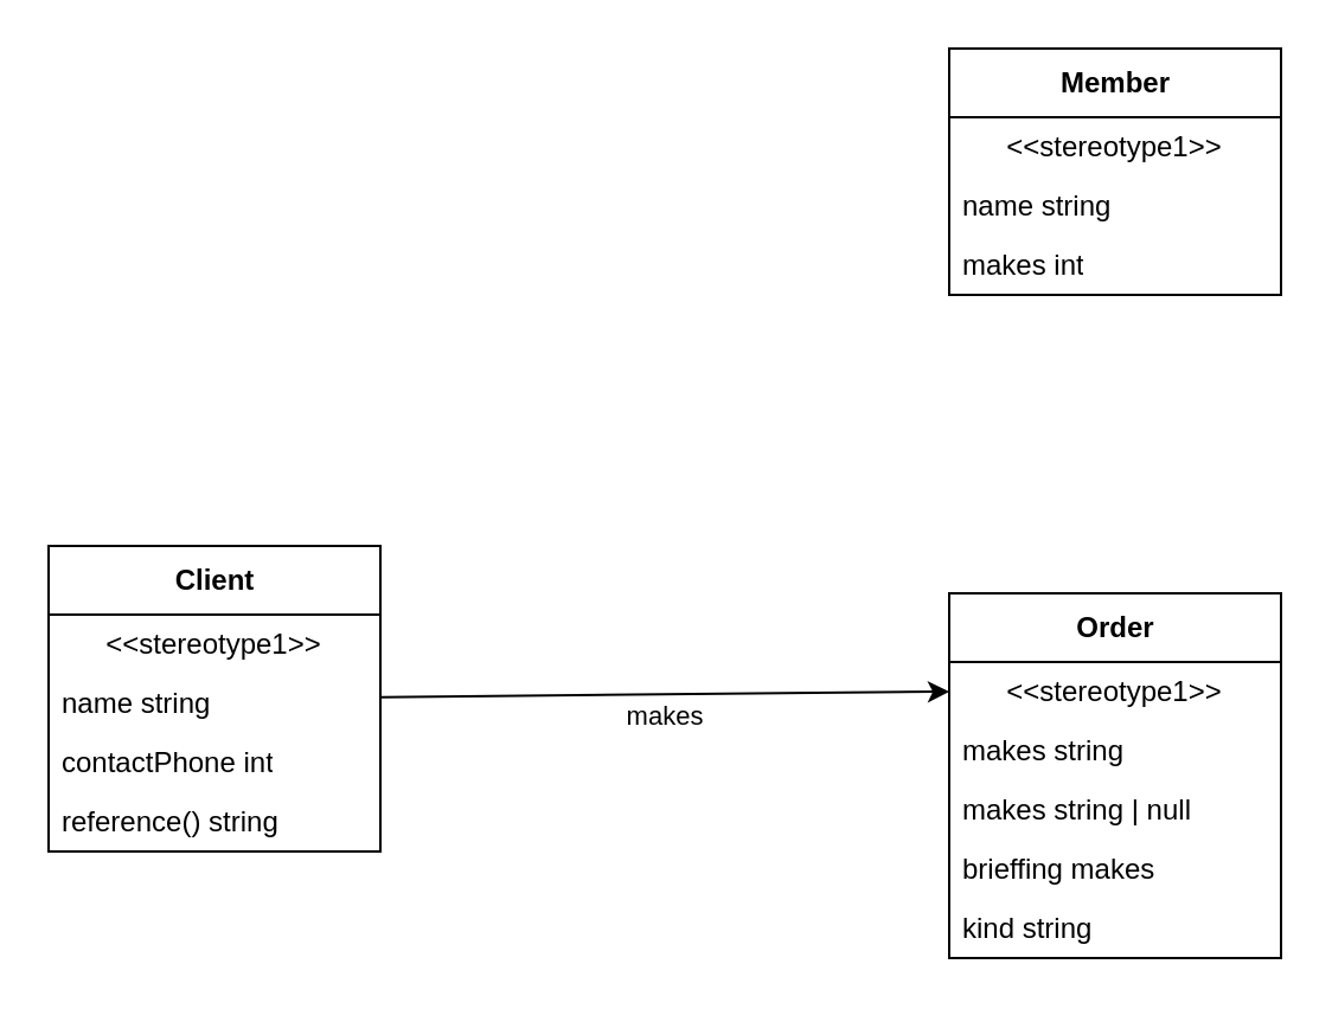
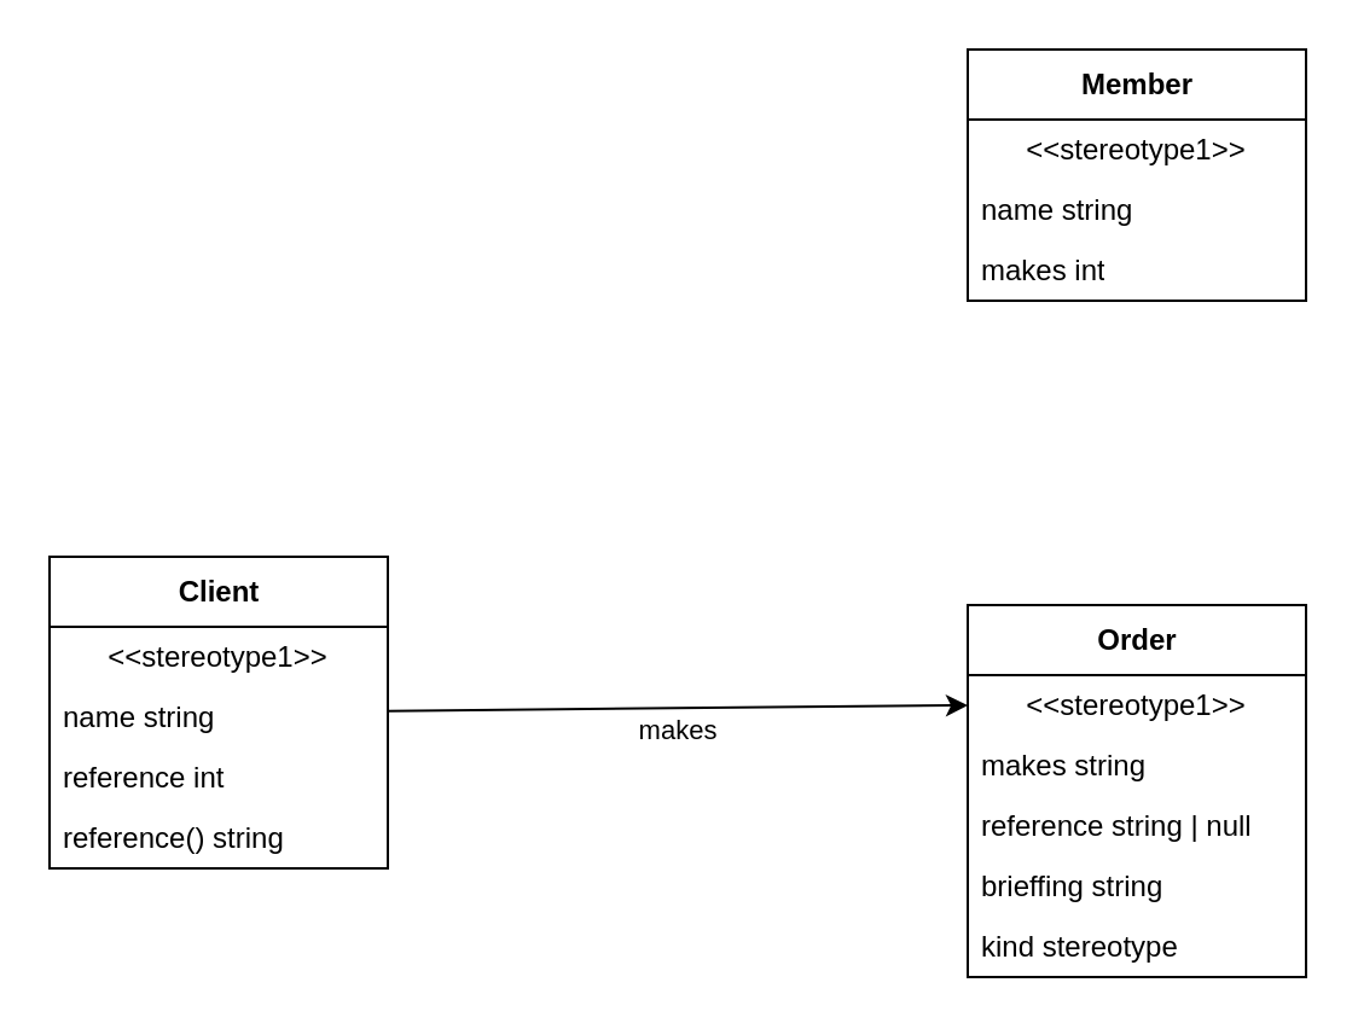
- <mxCell id="7" value="contactPhone int" style="text;html=1;strokeColor=none;fillColor=none;align=left;verticalAlign=middle;spacingLeft=4;spacingRight=4;overflow=hidden;rotatable=0;points=[[0,0.5],[1,0.5]];portConstraint=eastwest;" parent="4" vertex="1"><mxGeometry y="79" width="140" height="25" as="geometry" /></mxCell>
+ <mxCell id="7" value="reference int" style="text;html=1;strokeColor=none;fillColor=none;align=left;verticalAlign=middle;spacingLeft=4;spacingRight=4;overflow=hidden;rotatable=0;points=[[0,0.5],[1,0.5]];portConstraint=eastwest;" parent="4" vertex="1"><mxGeometry y="79" width="140" height="25" as="geometry" /></mxCell>
- <mxCell id="16" value="makes string | null" style="text;html=1;strokeColor=none;fillColor=none;align=left;verticalAlign=middle;spacingLeft=4;spacingRight=4;overflow=hidden;rotatable=0;points=[[0,0.5],[1,0.5]];portConstraint=eastwest;" parent="13" vertex="1"><mxGeometry y="79" width="140" height="25" as="geometry" /></mxCell>
+ <mxCell id="16" value="reference string | null" style="text;html=1;strokeColor=none;fillColor=none;align=left;verticalAlign=middle;spacingLeft=4;spacingRight=4;overflow=hidden;rotatable=0;points=[[0,0.5],[1,0.5]];portConstraint=eastwest;" parent="13" vertex="1"><mxGeometry y="79" width="140" height="25" as="geometry" /></mxCell>
- <mxCell id="17" value="brieffing makes&amp;nbsp;" style="text;html=1;strokeColor=none;fillColor=none;align=left;verticalAlign=middle;spacingLeft=4;spacingRight=4;overflow=hidden;rotatable=0;points=[[0,0.5],[1,0.5]];portConstraint=eastwest;" parent="13" vertex="1"><mxGeometry y="104" width="140" height="25" as="geometry" /></mxCell>
+ <mxCell id="17" value="brieffing string&amp;nbsp;" style="text;html=1;strokeColor=none;fillColor=none;align=left;verticalAlign=middle;spacingLeft=4;spacingRight=4;overflow=hidden;rotatable=0;points=[[0,0.5],[1,0.5]];portConstraint=eastwest;" parent="13" vertex="1"><mxGeometry y="104" width="140" height="25" as="geometry" /></mxCell>
- <mxCell id="18" value="kind string&amp;nbsp;" style="text;html=1;strokeColor=none;fillColor=none;align=left;verticalAlign=middle;spacingLeft=4;spacingRight=4;overflow=hidden;rotatable=0;points=[[0,0.5],[1,0.5]];portConstraint=eastwest;" parent="13" vertex="1"><mxGeometry y="129" width="140" height="25" as="geometry" /></mxCell>
+ <mxCell id="18" value="kind stereotype&amp;nbsp;" style="text;html=1;strokeColor=none;fillColor=none;align=left;verticalAlign=middle;spacingLeft=4;spacingRight=4;overflow=hidden;rotatable=0;points=[[0,0.5],[1,0.5]];portConstraint=eastwest;" parent="13" vertex="1"><mxGeometry y="129" width="140" height="25" as="geometry" /></mxCell>
